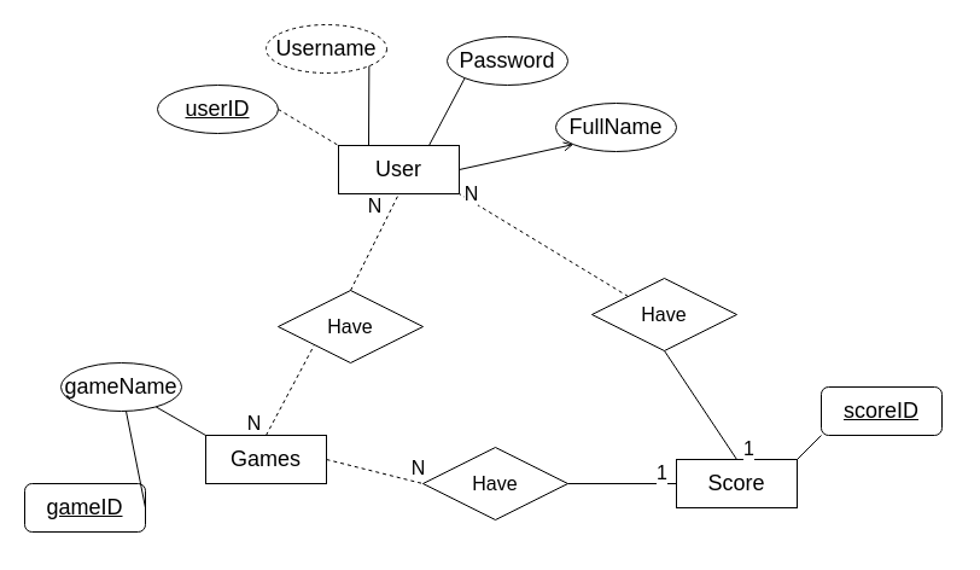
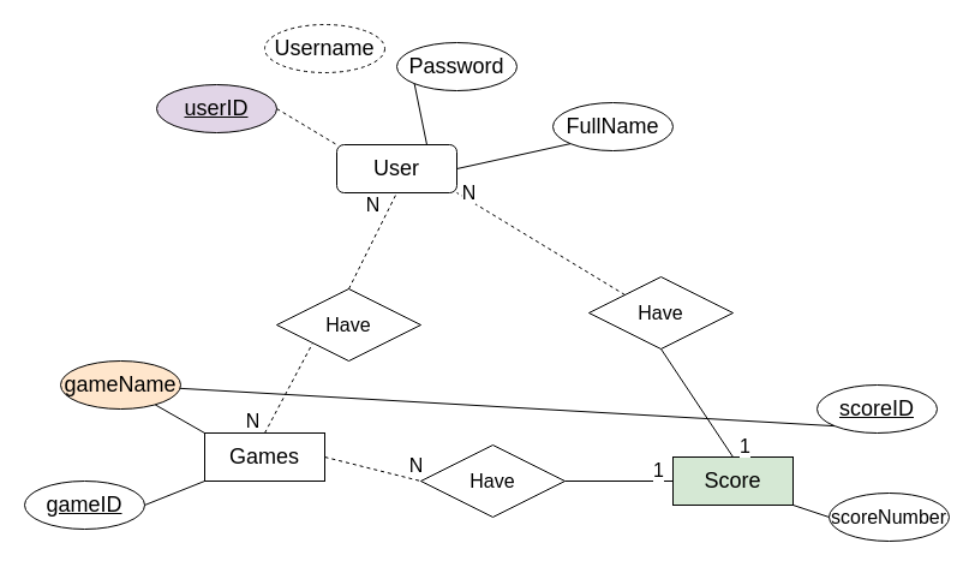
- <mxCell id="5" value="Password" style="ellipse;whiteSpace=wrap;html=1;align=center;fontSize=18;" parent="1" vertex="1"><mxGeometry x="370" y="30" width="100" height="40" as="geometry" /></mxCell>
+ <mxCell id="5" value="Password" style="ellipse;whiteSpace=wrap;html=1;align=center;fontSize=18;" parent="1" vertex="1"><mxGeometry x="330" y="35" width="100" height="40" as="geometry" /></mxCell>
- <mxCell id="8" value="" style="endArrow=none;html=1;fontSize=18;entryX=1;entryY=1;entryDx=0;entryDy=0;exitX=0.25;exitY=0;exitDx=0;exitDy=0;" parent="1" source="2" target="4" edge="1"><mxGeometry width="50" height="50" relative="1" as="geometry"><mxPoint x="360" y="220" as="sourcePoint" /><mxPoint x="410" y="170" as="targetPoint" /></mxGeometry></mxCell>
- <mxCell id="6" value="userID" style="ellipse;whiteSpace=wrap;html=1;align=center;fontStyle=4;fontSize=18;" parent="1" vertex="1"><mxGeometry x="130" y="70" width="100" height="40" as="geometry" /></mxCell>
+ <mxCell id="6" value="userID" style="ellipse;whiteSpace=wrap;html=1;align=center;fontStyle=4;fontSize=18;fillColor=#e1d5e7;" parent="1" vertex="1"><mxGeometry x="130" y="70" width="100" height="40" as="geometry" /></mxCell>
- <mxCell id="10" value="" style="endArrow=open;html=1;fontSize=18;entryX=0;entryY=1;entryDx=0;entryDy=0;exitX=1;exitY=0.5;exitDx=0;exitDy=0;" parent="1" source="2" target="3" edge="1"><mxGeometry width="50" height="50" relative="1" as="geometry"><mxPoint x="360" y="220" as="sourcePoint" /><mxPoint x="410" y="170" as="targetPoint" /></mxGeometry></mxCell>
+ <mxCell id="10" value="" style="endArrow=none;html=1;fontSize=18;entryX=0;entryY=1;entryDx=0;entryDy=0;exitX=1;exitY=0.5;exitDx=0;exitDy=0;" parent="1" source="2" target="3" edge="1"><mxGeometry width="50" height="50" relative="1" as="geometry"><mxPoint x="360" y="220" as="sourcePoint" /><mxPoint x="410" y="170" as="targetPoint" /></mxGeometry></mxCell>
- <mxCell id="2" value="&lt;font style=&quot;font-size: 18px;&quot;&gt;User&lt;/font&gt;" style="whiteSpace=wrap;html=1;align=center;" parent="1" vertex="1"><mxGeometry x="280" y="120" width="100" height="40" as="geometry" /></mxCell>
+ <mxCell id="2" value="&lt;font style=&quot;font-size: 18px;&quot;&gt;User&lt;/font&gt;" style="whiteSpace=wrap;html=1;align=center;rounded=1;" parent="1" vertex="1"><mxGeometry x="280" y="120" width="100" height="40" as="geometry" /></mxCell>
- <mxCell id="18" value="gameName" style="ellipse;whiteSpace=wrap;html=1;align=center;fontSize=18;" parent="1" vertex="1"><mxGeometry x="50" y="300" width="100" height="40" as="geometry" /></mxCell>
+ <mxCell id="18" value="gameName" style="ellipse;whiteSpace=wrap;html=1;align=center;fontSize=18;fillColor=#ffe6cc;" parent="1" vertex="1"><mxGeometry x="50" y="300" width="100" height="40" as="geometry" /></mxCell>
- <mxCell id="13" value="scoreID" style="whiteSpace=wrap;html=1;align=center;fontStyle=4;fontSize=18;rounded=1;" parent="1" vertex="1"><mxGeometry x="680" y="320" width="100" height="40" as="geometry" /></mxCell>
+ <mxCell id="13" value="scoreID" style="ellipse;whiteSpace=wrap;html=1;align=center;fontStyle=4;fontSize=18;" parent="1" vertex="1"><mxGeometry x="680" y="320" width="100" height="40" as="geometry" /></mxCell>
- <mxCell id="14" value="" style="endArrow=none;html=1;fontSize=18;entryX=1;entryY=0;entryDx=0;entryDy=0;exitX=0;exitY=1;exitDx=0;exitDy=0;" parent="1" source="13" target="11" edge="1"><mxGeometry width="50" height="50" relative="1" as="geometry"><mxPoint x="450" y="350" as="sourcePoint" /><mxPoint x="500" y="300" as="targetPoint" /></mxGeometry></mxCell>
+ <mxCell id="14" value="" style="endArrow=none;html=1;fontSize=18;exitX=0;exitY=1;exitDx=0;exitDy=0;" parent="1" source="13" target="18" edge="1"><mxGeometry width="50" height="50" relative="1" as="geometry"><mxPoint x="450" y="350" as="sourcePoint" /><mxPoint x="500" y="300" as="targetPoint" /></mxGeometry></mxCell>
- <mxCell id="20" value="" style="endArrow=none;html=1;fontSize=18;exitX=1;exitY=0.5;exitDx=0;exitDy=0;" parent="1" source="19" target="18" edge="1"><mxGeometry width="50" height="50" relative="1" as="geometry"><mxPoint x="370" y="340" as="sourcePoint" /><mxPoint x="420" y="290" as="targetPoint" /></mxGeometry></mxCell>
+ <mxCell id="20" value="" style="endArrow=none;html=1;fontSize=18;exitX=1;exitY=0.5;exitDx=0;exitDy=0;entryX=0;entryY=1;entryDx=0;entryDy=0;" parent="1" source="19" target="16" edge="1"><mxGeometry width="50" height="50" relative="1" as="geometry"><mxPoint x="370" y="340" as="sourcePoint" /><mxPoint x="420" y="290" as="targetPoint" /></mxGeometry></mxCell>
- <mxCell id="11" value="Score" style="whiteSpace=wrap;html=1;align=center;fontSize=18;" parent="1" vertex="1"><mxGeometry x="560" y="380" width="100" height="40" as="geometry" /></mxCell>
+ <mxCell id="11" value="Score" style="whiteSpace=wrap;html=1;align=center;fontSize=18;fillColor=#d5e8d4;" parent="1" vertex="1"><mxGeometry x="560" y="380" width="100" height="40" as="geometry" /></mxCell>
- <mxCell id="19" value="gameID" style="whiteSpace=wrap;html=1;align=center;fontStyle=4;fontSize=18;rounded=1;" parent="1" vertex="1"><mxGeometry x="20" y="400" width="100" height="40" as="geometry" /></mxCell>
+ <mxCell id="19" value="gameID" style="ellipse;whiteSpace=wrap;html=1;align=center;fontStyle=4;fontSize=18;" parent="1" vertex="1"><mxGeometry x="20" y="400" width="100" height="40" as="geometry" /></mxCell>
+ <mxCell id="15" value="" style="endArrow=none;html=1;fontSize=18;entryX=1;entryY=1;entryDx=0;entryDy=0;exitX=0;exitY=0.5;exitDx=0;exitDy=0;" parent="1" source="12" target="11" edge="1"><mxGeometry width="50" height="50" relative="1" as="geometry"><mxPoint x="450" y="350" as="sourcePoint" /><mxPoint x="500" y="300" as="targetPoint" /></mxGeometry></mxCell>
+ <mxCell id="12" value="scoreNumber" style="ellipse;whiteSpace=wrap;html=1;align=center;fontSize=16;" parent="1" vertex="1"><mxGeometry x="690" y="410" width="100" height="40" as="geometry" /></mxCell>
